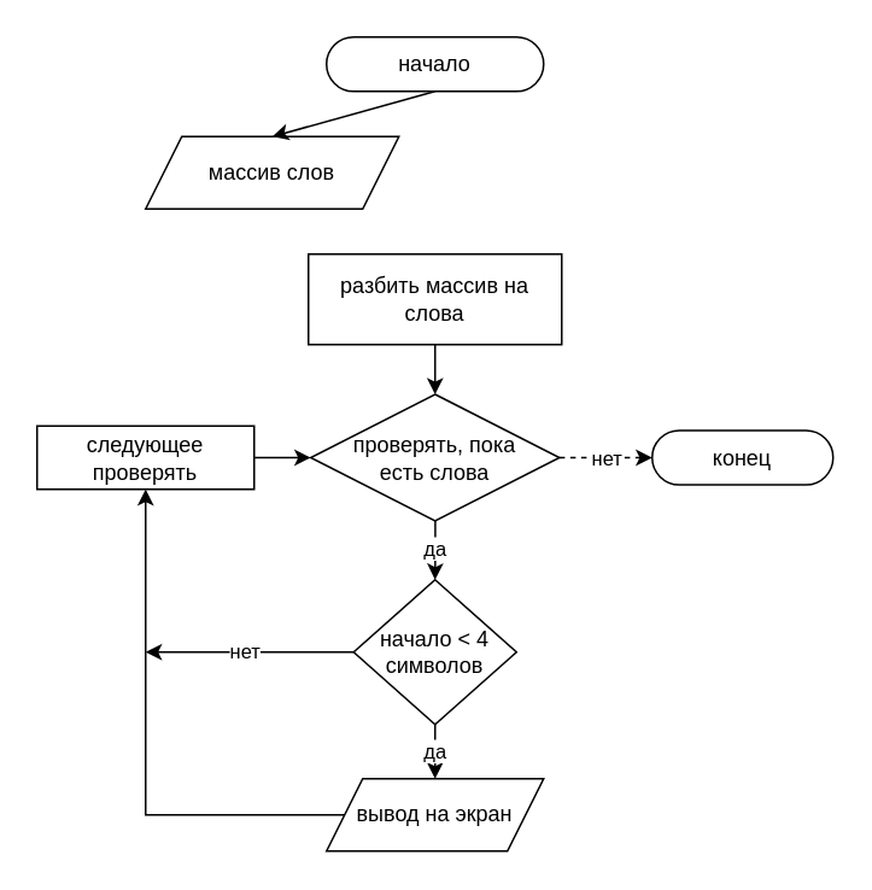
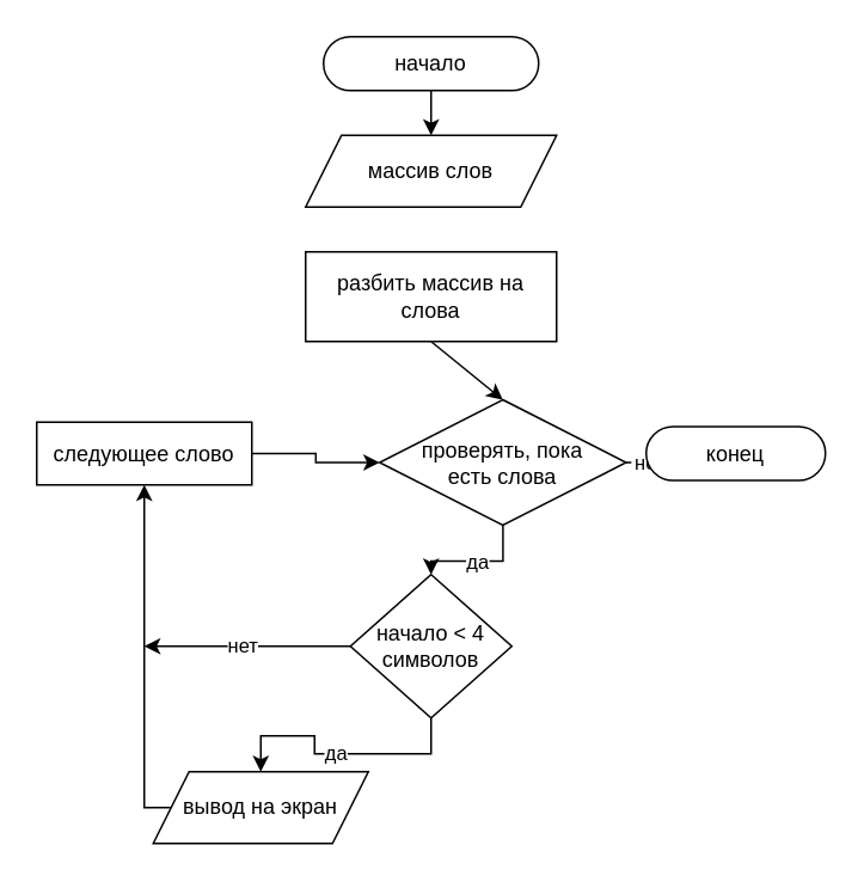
- <mxCell id="4" value="массив слов" style="shape=parallelogram;perimeter=parallelogramPerimeter;whiteSpace=wrap;html=1;fixedSize=1;" vertex="1" parent="1"><mxGeometry x="80" y="75" width="140" height="40" as="geometry" /></mxCell>
+ <mxCell id="4" value="массив слов" style="shape=parallelogram;perimeter=parallelogramPerimeter;whiteSpace=wrap;html=1;fixedSize=1;" vertex="1" parent="1"><mxGeometry x="170" y="75" width="140" height="40" as="geometry" /></mxCell>
- <mxCell id="18" value="следующее проверять" style="rounded=0;whiteSpace=wrap;html=1;" vertex="1" parent="1"><mxGeometry x="20" y="235" width="120" height="35" as="geometry" /></mxCell>
+ <mxCell id="18" value="следующее слово" style="rounded=0;whiteSpace=wrap;html=1;" vertex="1" parent="1"><mxGeometry x="20" y="235" width="120" height="35" as="geometry" /></mxCell>
- <mxCell id="8" value="проверять, пока &lt;br&gt;есть слова" style="rhombus;whiteSpace=wrap;html=1;" vertex="1" parent="1"><mxGeometry x="171.25" y="217.5" width="137.5" height="70" as="geometry" /></mxCell>
+ <mxCell id="8" value="проверять, пока &lt;br&gt;есть слова" style="rhombus;whiteSpace=wrap;html=1;" vertex="1" parent="1"><mxGeometry x="211.25" y="222.5" width="137.5" height="70" as="geometry" /></mxCell>
- <mxCell id="15" value="вывод на экран" style="shape=parallelogram;perimeter=parallelogramPerimeter;whiteSpace=wrap;html=1;fixedSize=1;" vertex="1" parent="1"><mxGeometry x="180" y="430" width="120" height="40" as="geometry" /></mxCell>
+ <mxCell id="15" value="вывод на экран" style="shape=parallelogram;perimeter=parallelogramPerimeter;whiteSpace=wrap;html=1;fixedSize=1;" vertex="1" parent="1"><mxGeometry x="85" y="430" width="120" height="40" as="geometry" /></mxCell>
